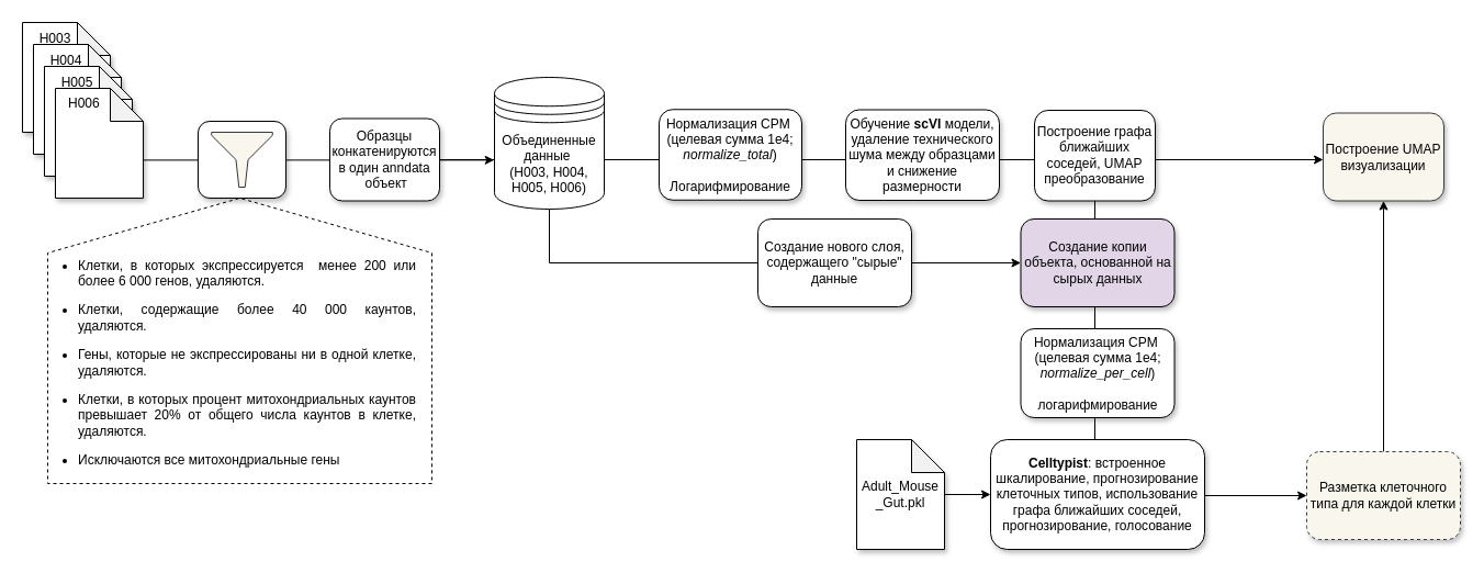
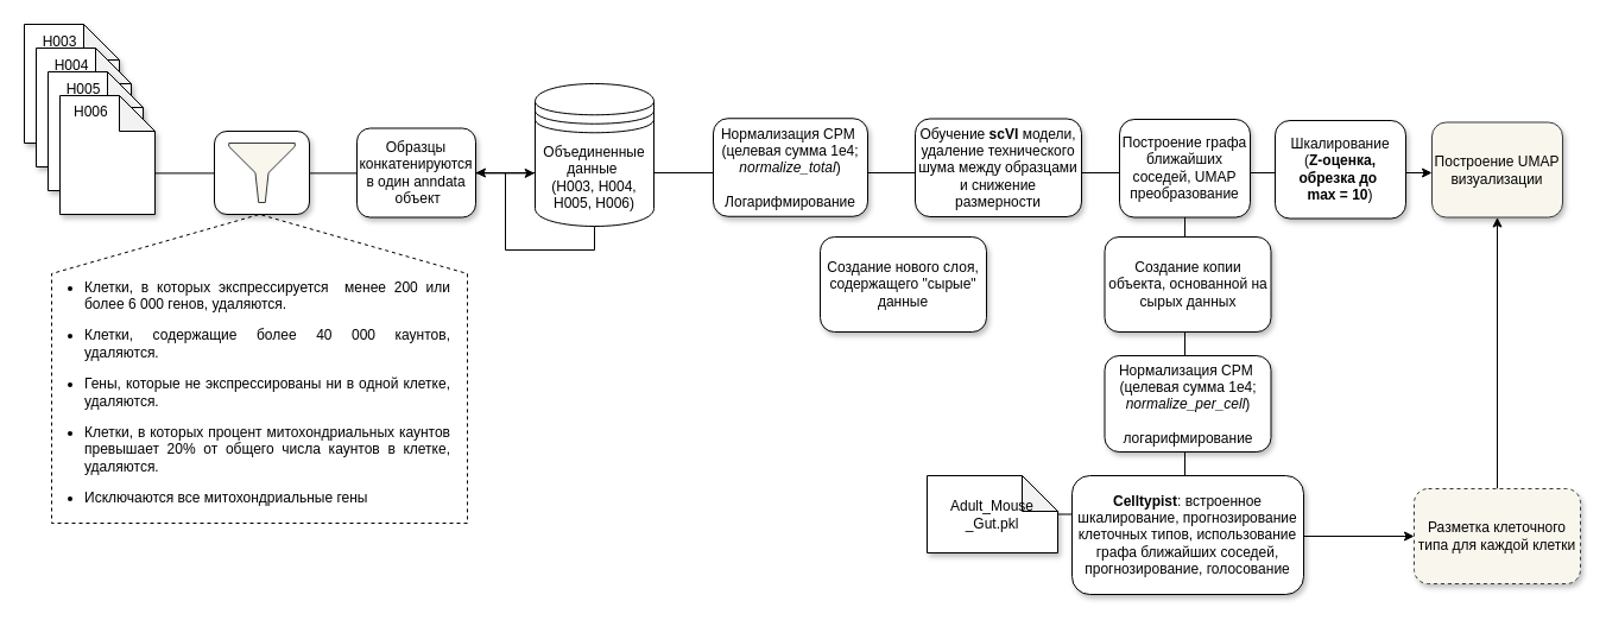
+ <mxCell id="34" value="&lt;div&gt;Шкалирование&lt;/div&gt;&lt;div&gt;(&lt;strong&gt;Z-оценка, обрезка до&amp;nbsp;&lt;/strong&gt;&lt;/div&gt;&lt;div&gt;&lt;strong&gt;max = 10&lt;/strong&gt;)&lt;br&gt;&lt;/div&gt;" style="rounded=1;whiteSpace=wrap;html=1;shadow=1;" parent="1" vertex="1"><mxGeometry x="1073" y="101" width="110" height="82.5" as="geometry" /></mxCell>
- <mxCell id="23" style="edgeStyle=orthogonalEdgeStyle;rounded=0;orthogonalLoop=1;jettySize=auto;html=1;exitX=0.5;exitY=1;exitDx=0;exitDy=0;entryX=0;entryY=0.5;entryDx=0;entryDy=0;" parent="1" source="24" target="31" edge="1"><mxGeometry relative="1" as="geometry" /></mxCell>
+ <mxCell id="23" style="edgeStyle=orthogonalEdgeStyle;rounded=0;orthogonalLoop=1;jettySize=auto;html=1;exitX=0.5;exitY=1;exitDx=0;exitDy=0;" parent="1" source="24" target="18" edge="1"><mxGeometry relative="1" as="geometry" /></mxCell>
- <mxCell id="31" value="Создание копии объекта, основанной на сырых данных" style="rounded=1;whiteSpace=wrap;html=1;shadow=1;fillColor=#e1d5e7;" parent="1" vertex="1"><mxGeometry x="929.5" y="199" width="140" height="80" as="geometry" /></mxCell>
+ <mxCell id="31" value="Создание копии объекта, основанной на сырых данных" style="rounded=1;whiteSpace=wrap;html=1;shadow=1;" parent="1" vertex="1"><mxGeometry x="929.5" y="199" width="140" height="80" as="geometry" /></mxCell>
- <mxCell id="26" value="&lt;div&gt;Adult_Mouse&lt;/div&gt;&lt;div&gt;_Gut.pkl&lt;/div&gt;" style="shape=note;whiteSpace=wrap;html=1;backgroundOutline=1;darkOpacity=0.05;shadow=1;" parent="1" vertex="1"><mxGeometry x="780" y="400" width="80" height="100" as="geometry" /></mxCell>
+ <mxCell id="26" value="&lt;div&gt;Adult_Mouse&lt;/div&gt;&lt;div&gt;_Gut.pkl&lt;/div&gt;" style="shape=note;whiteSpace=wrap;html=1;backgroundOutline=1;darkOpacity=0.05;shadow=1;" parent="1" vertex="1"><mxGeometry x="780" y="400" width="110" height="65" as="geometry" /></mxCell>
